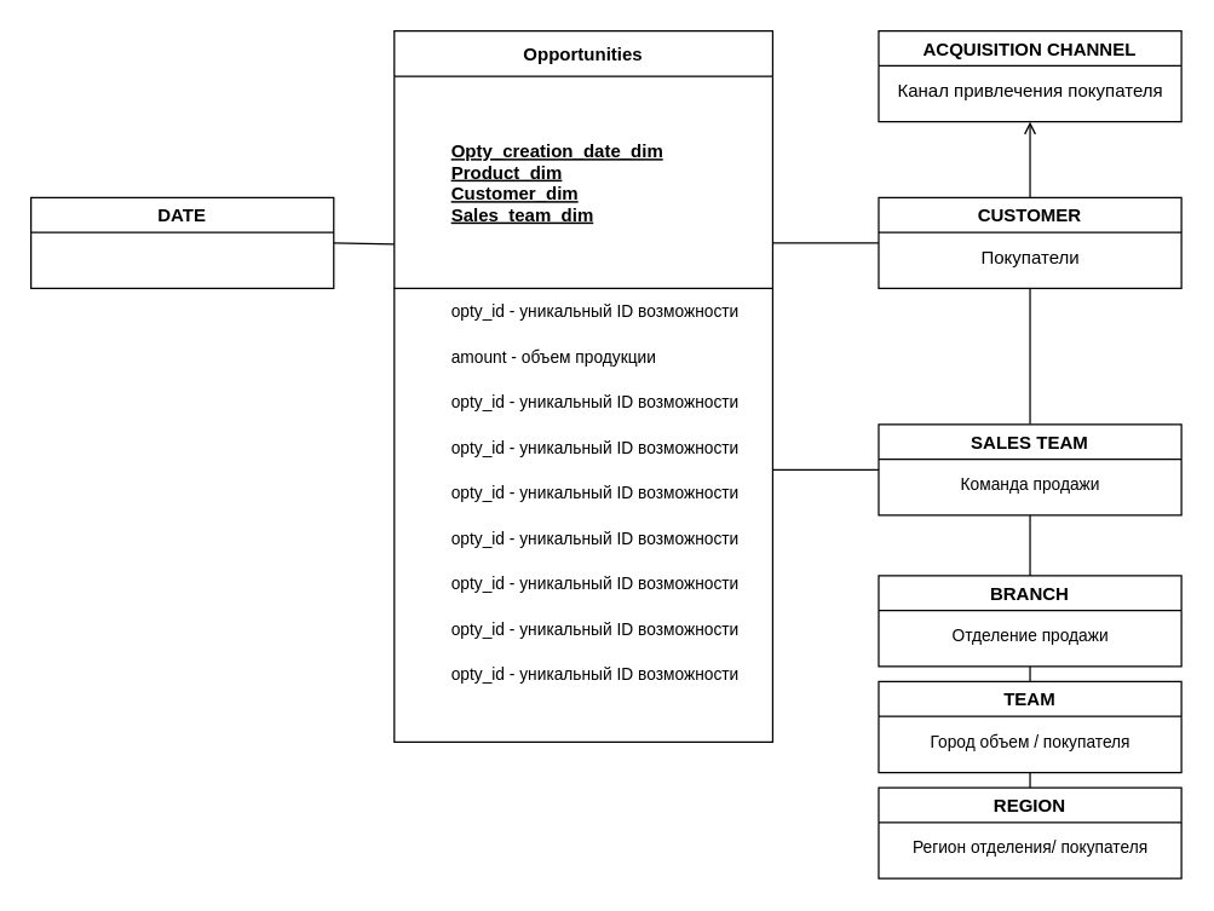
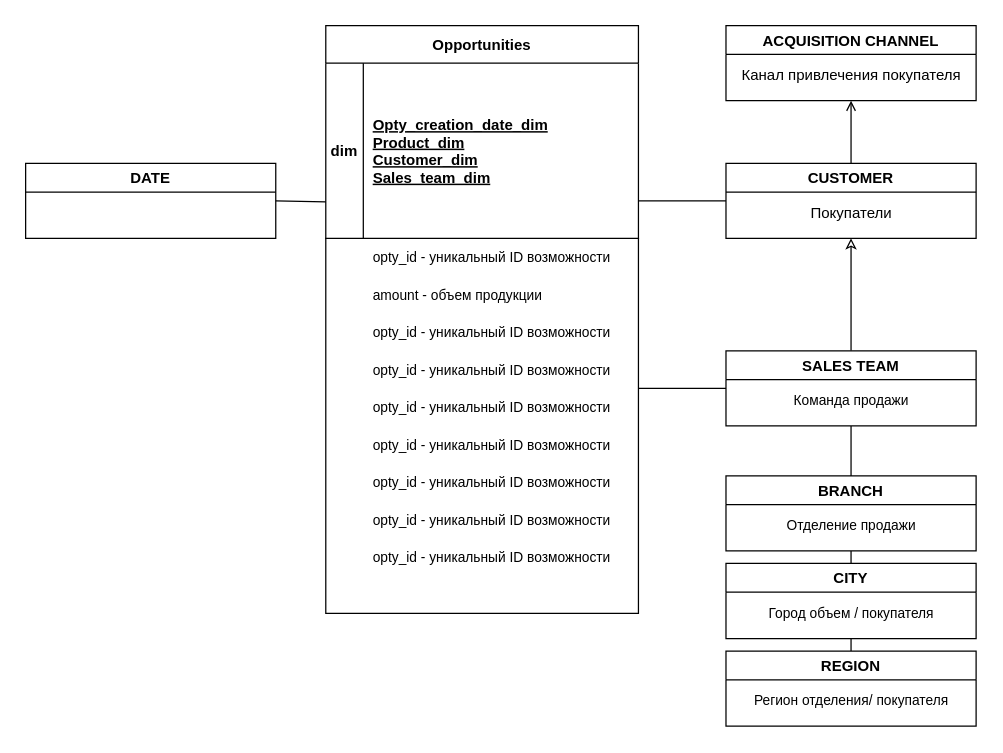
+ <mxCell id="4" value="dim" style="shape=partialRectangle;overflow=hidden;connectable=0;fillColor=none;top=0;left=0;bottom=0;right=0;fontStyle=1;" parent="3" vertex="1"><mxGeometry width="30" height="140" as="geometry" /></mxCell>
- <mxCell id="14" style="edgeStyle=none;rounded=0;orthogonalLoop=1;jettySize=auto;html=1;exitX=0.5;exitY=0;exitDx=0;exitDy=0;entryX=0.5;entryY=1;entryDx=0;entryDy=0;endArrow=none;endFill=0;" edge="1" parent="1" source="16" target="12"><mxGeometry relative="1" as="geometry" /></mxCell>
+ <mxCell id="14" style="edgeStyle=none;rounded=0;orthogonalLoop=1;jettySize=auto;html=1;exitX=0.5;exitY=0;exitDx=0;exitDy=0;entryX=0.5;entryY=1;entryDx=0;entryDy=0;endArrow=classic;endFill=0;" edge="1" parent="1" source="16" target="12"><mxGeometry relative="1" as="geometry" /></mxCell>
- <mxCell id="22" value="TEAM" style="swimlane;" vertex="1" parent="1"><mxGeometry x="580" y="450" width="200" height="60" as="geometry" /></mxCell>
+ <mxCell id="22" value="CITY" style="swimlane;" vertex="1" parent="1"><mxGeometry x="580" y="450" width="200" height="60" as="geometry" /></mxCell>
